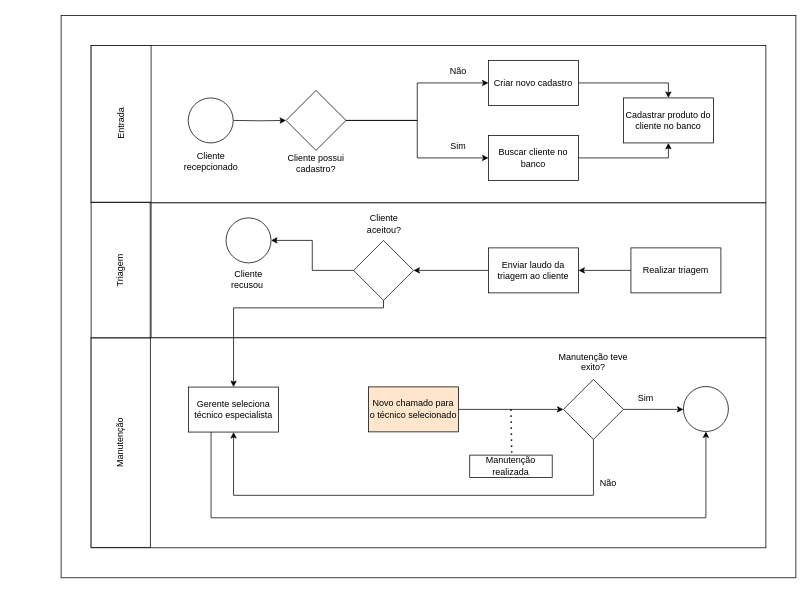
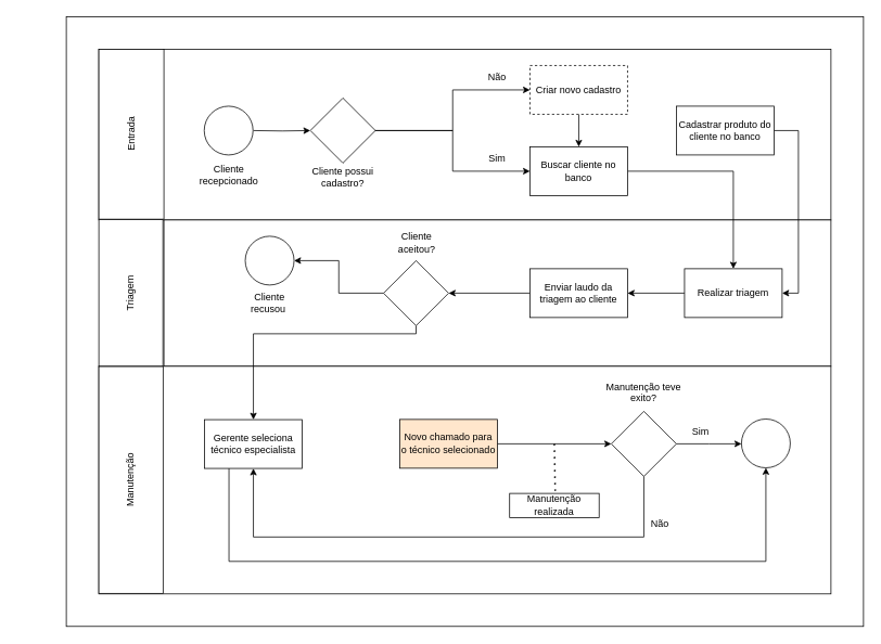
- <mxCell id="23" value="Criar novo cadastro" style="whiteSpace=wrap;html=1;" parent="1" vertex="1"><mxGeometry x="651" y="80" width="120" height="60" as="geometry" /></mxCell>
+ <mxCell id="23" value="Criar novo cadastro" style="whiteSpace=wrap;html=1;dashed=1;" parent="1" vertex="1"><mxGeometry x="651" y="80" width="120" height="60" as="geometry" /></mxCell>
- <mxCell id="22" style="edgeStyle=orthogonalEdgeStyle;rounded=0;orthogonalLoop=1;jettySize=auto;html=1;entryX=0.5;entryY=0;entryDx=0;entryDy=0;" parent="1" source="23" target="29" edge="1"><mxGeometry relative="1" as="geometry" /></mxCell>
+ <mxCell id="22" style="edgeStyle=orthogonalEdgeStyle;rounded=0;orthogonalLoop=1;jettySize=auto;html=1;" parent="1" source="23" target="26" edge="1"><mxGeometry relative="1" as="geometry" /></mxCell>
+ <mxCell id="28" style="edgeStyle=orthogonalEdgeStyle;rounded=0;orthogonalLoop=1;jettySize=auto;html=1;entryX=1;entryY=0.5;entryDx=0;entryDy=0;" parent="1" source="29" target="31" edge="1"><mxGeometry relative="1" as="geometry"><Array as="points"><mxPoint x="981" y="160" /><mxPoint x="981" y="360" /></Array></mxGeometry></mxCell>
- <mxCell id="25" style="edgeStyle=orthogonalEdgeStyle;rounded=0;orthogonalLoop=1;jettySize=auto;html=1;entryX=0.5;entryY=1;entryDx=0;entryDy=0;" parent="1" source="26" target="29" edge="1"><mxGeometry relative="1" as="geometry" /></mxCell>
+ <mxCell id="25" style="edgeStyle=orthogonalEdgeStyle;rounded=0;orthogonalLoop=1;jettySize=auto;html=1;" parent="1" source="26" target="31" edge="1"><mxGeometry relative="1" as="geometry" /></mxCell>
